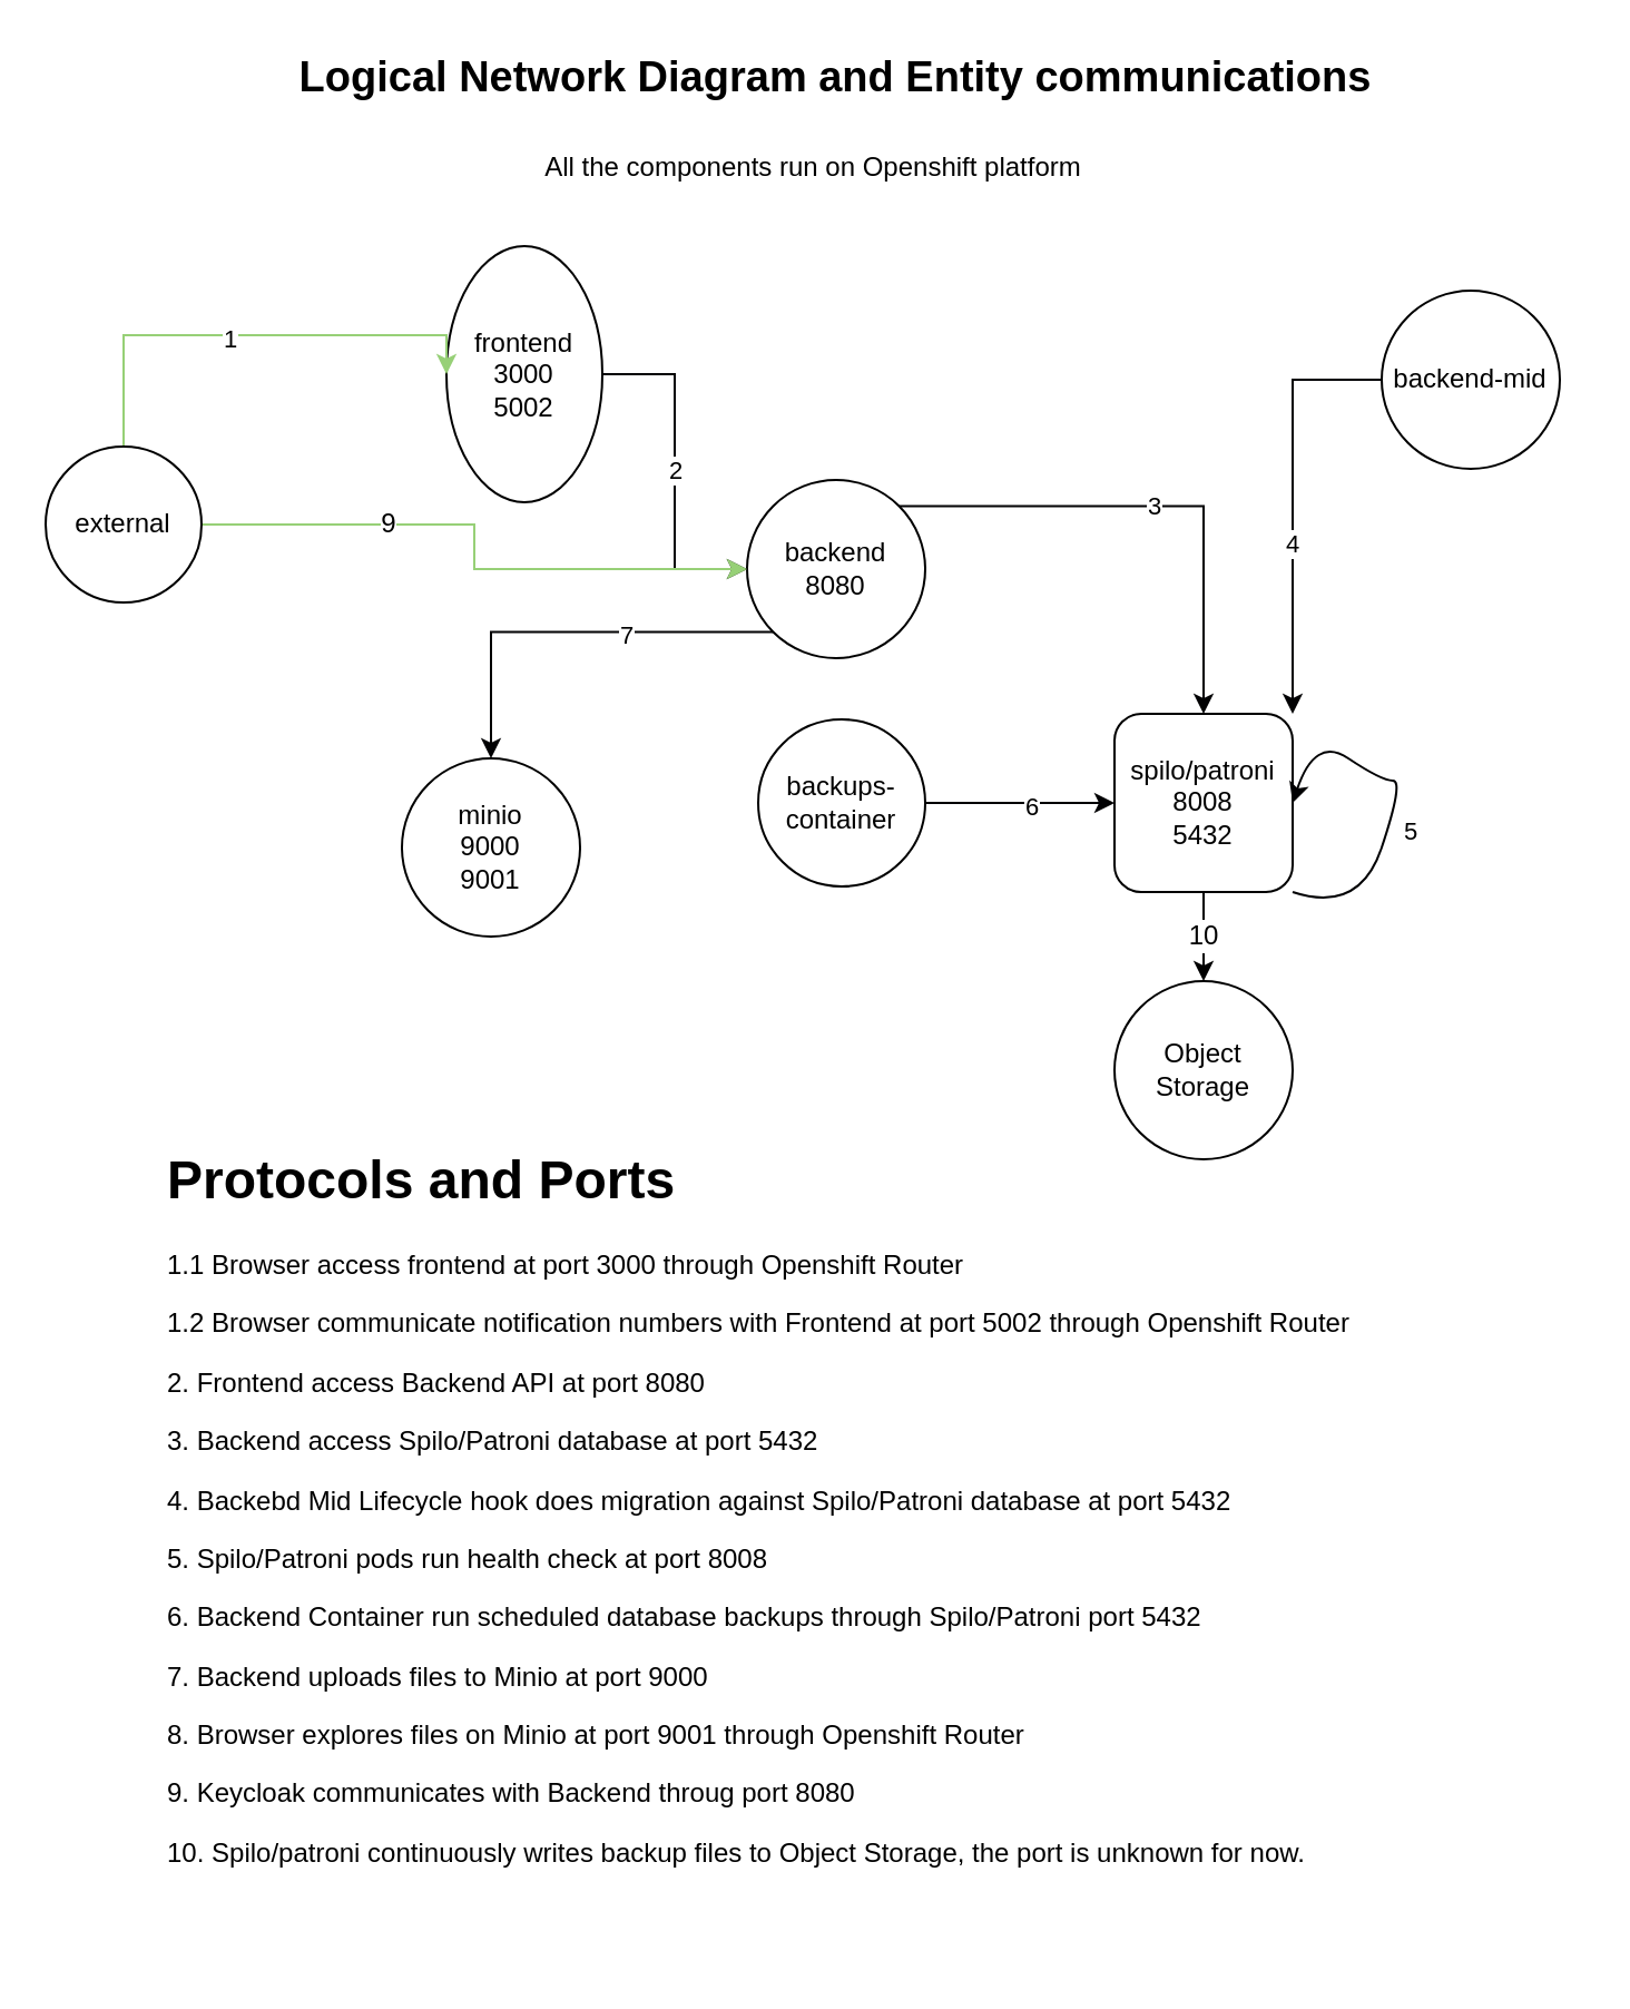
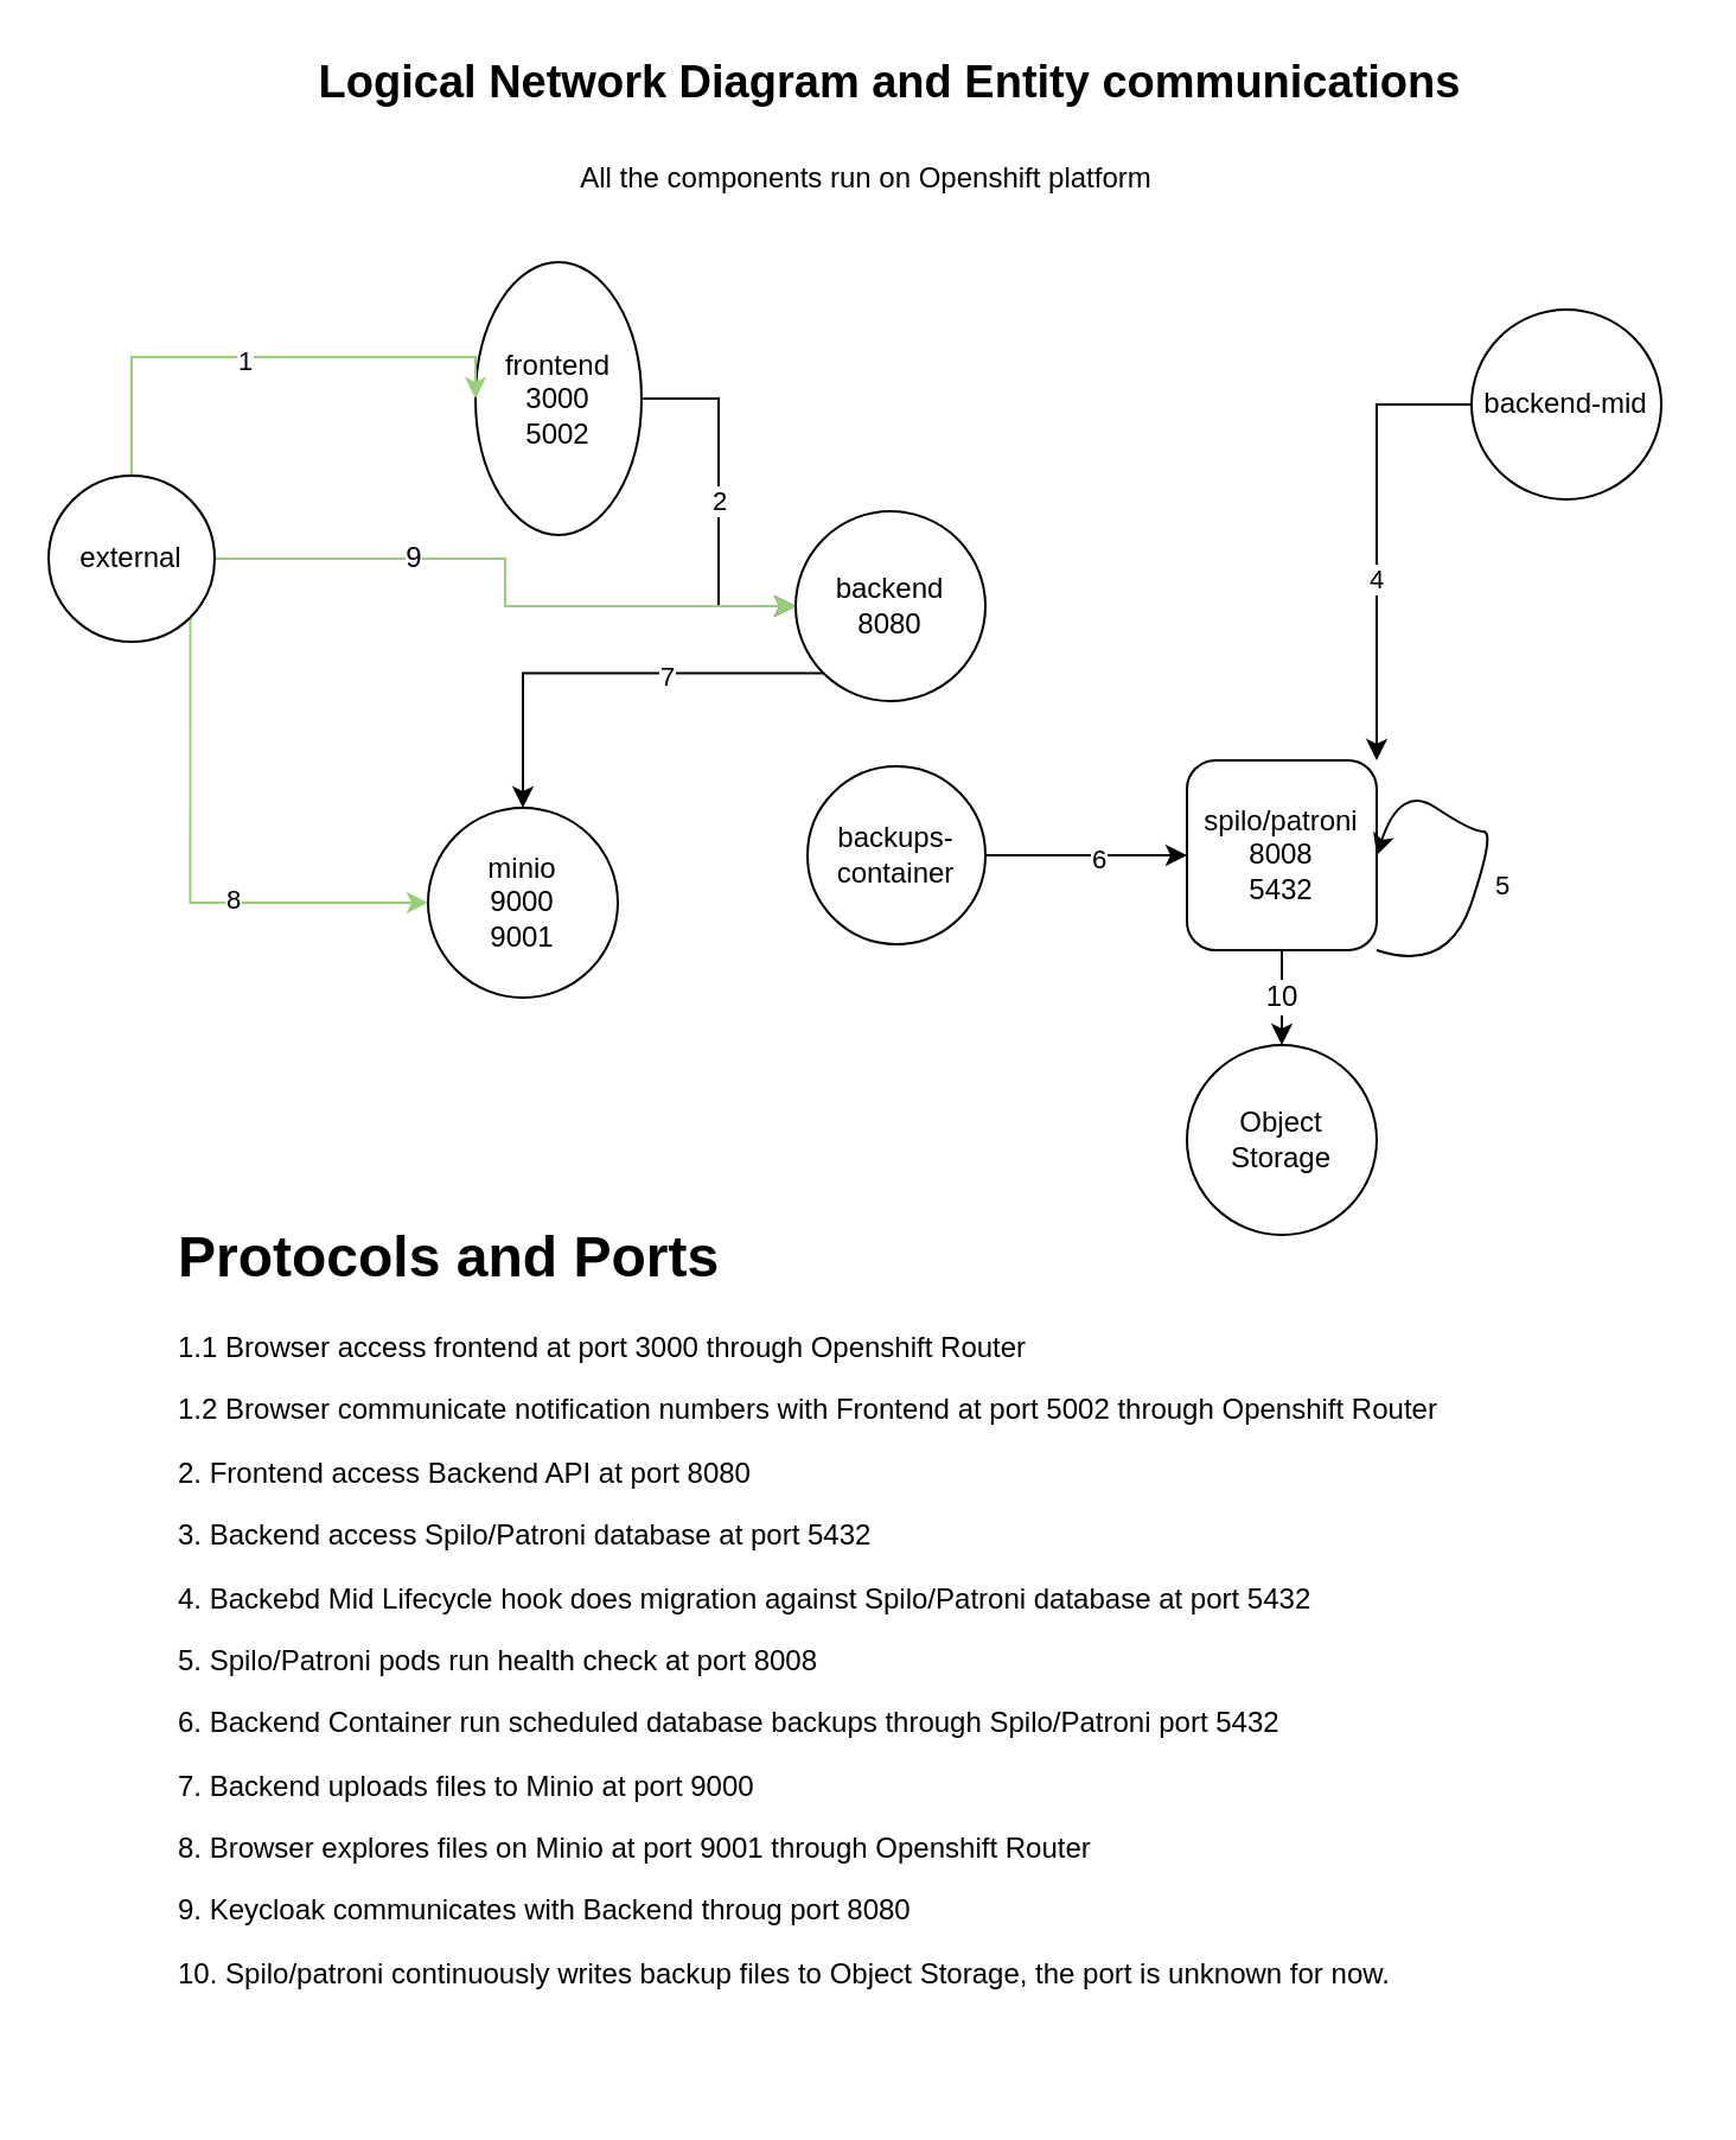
- <mxCell id="6" value="3" style="edgeStyle=orthogonalEdgeStyle;rounded=0;orthogonalLoop=1;jettySize=auto;html=1;exitX=1;exitY=0;exitDx=0;exitDy=0;strokeColor=#010103;" parent="1" source="7" target="8" edge="1"><mxGeometry relative="1" as="geometry" /></mxCell>
+ <mxCell id="15" style="edgeStyle=orthogonalEdgeStyle;rounded=0;orthogonalLoop=1;jettySize=auto;html=1;exitX=1;exitY=1;exitDx=0;exitDy=0;entryX=0;entryY=0.5;entryDx=0;entryDy=0;strokeColor=#97D077;" parent="1" source="19" target="12" edge="1"><mxGeometry relative="1" as="geometry"><Array as="points"><mxPoint x="80" y="380" /></Array></mxGeometry></mxCell>
+ <mxCell id="16" value="8" style="edgeLabel;html=1;align=center;verticalAlign=middle;resizable=0;points=[];" vertex="1" connectable="0" parent="15"><mxGeometry x="0.247" y="2" relative="1" as="geometry"><mxPoint as="offset" /></mxGeometry></mxCell>
